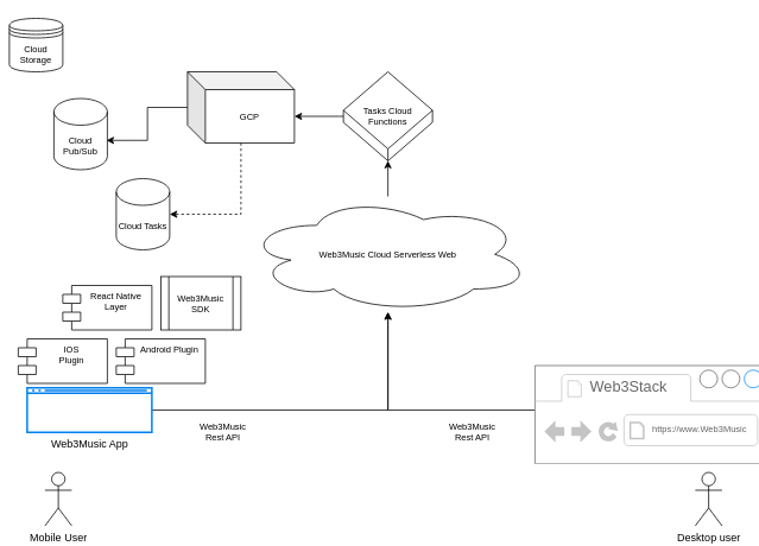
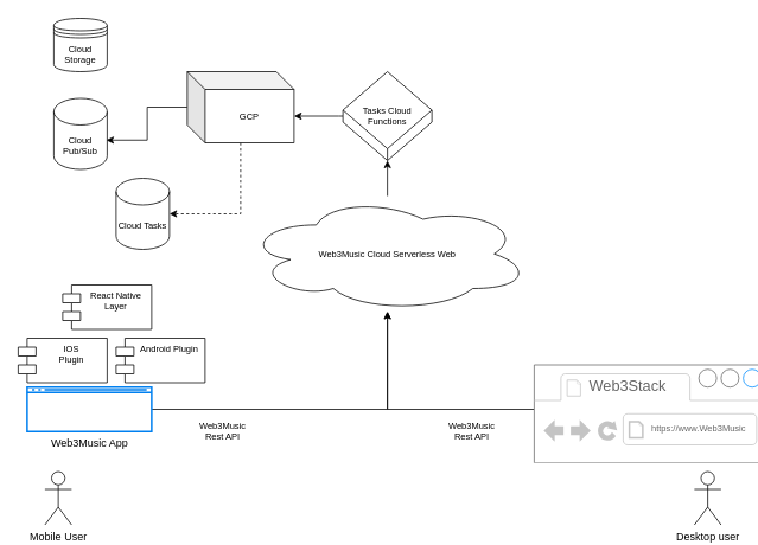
- <mxCell id="16" value="Cloud Storage" style="shape=datastore;whiteSpace=wrap;html=1;fontSize=10;" vertex="1" parent="1"><mxGeometry x="10" y="20" width="60" height="60" as="geometry" /></mxCell>
+ <mxCell id="16" value="Cloud Storage" style="shape=datastore;whiteSpace=wrap;html=1;fontSize=10;" vertex="1" parent="1"><mxGeometry x="60" y="20" width="60" height="60" as="geometry" /></mxCell>
- <mxCell id="23" value="Web3Music SDK" style="shape=process;whiteSpace=wrap;html=1;backgroundOutline=1;fontSize=10;" vertex="1" parent="1"><mxGeometry x="180" y="310" width="90" height="60" as="geometry" /></mxCell>
